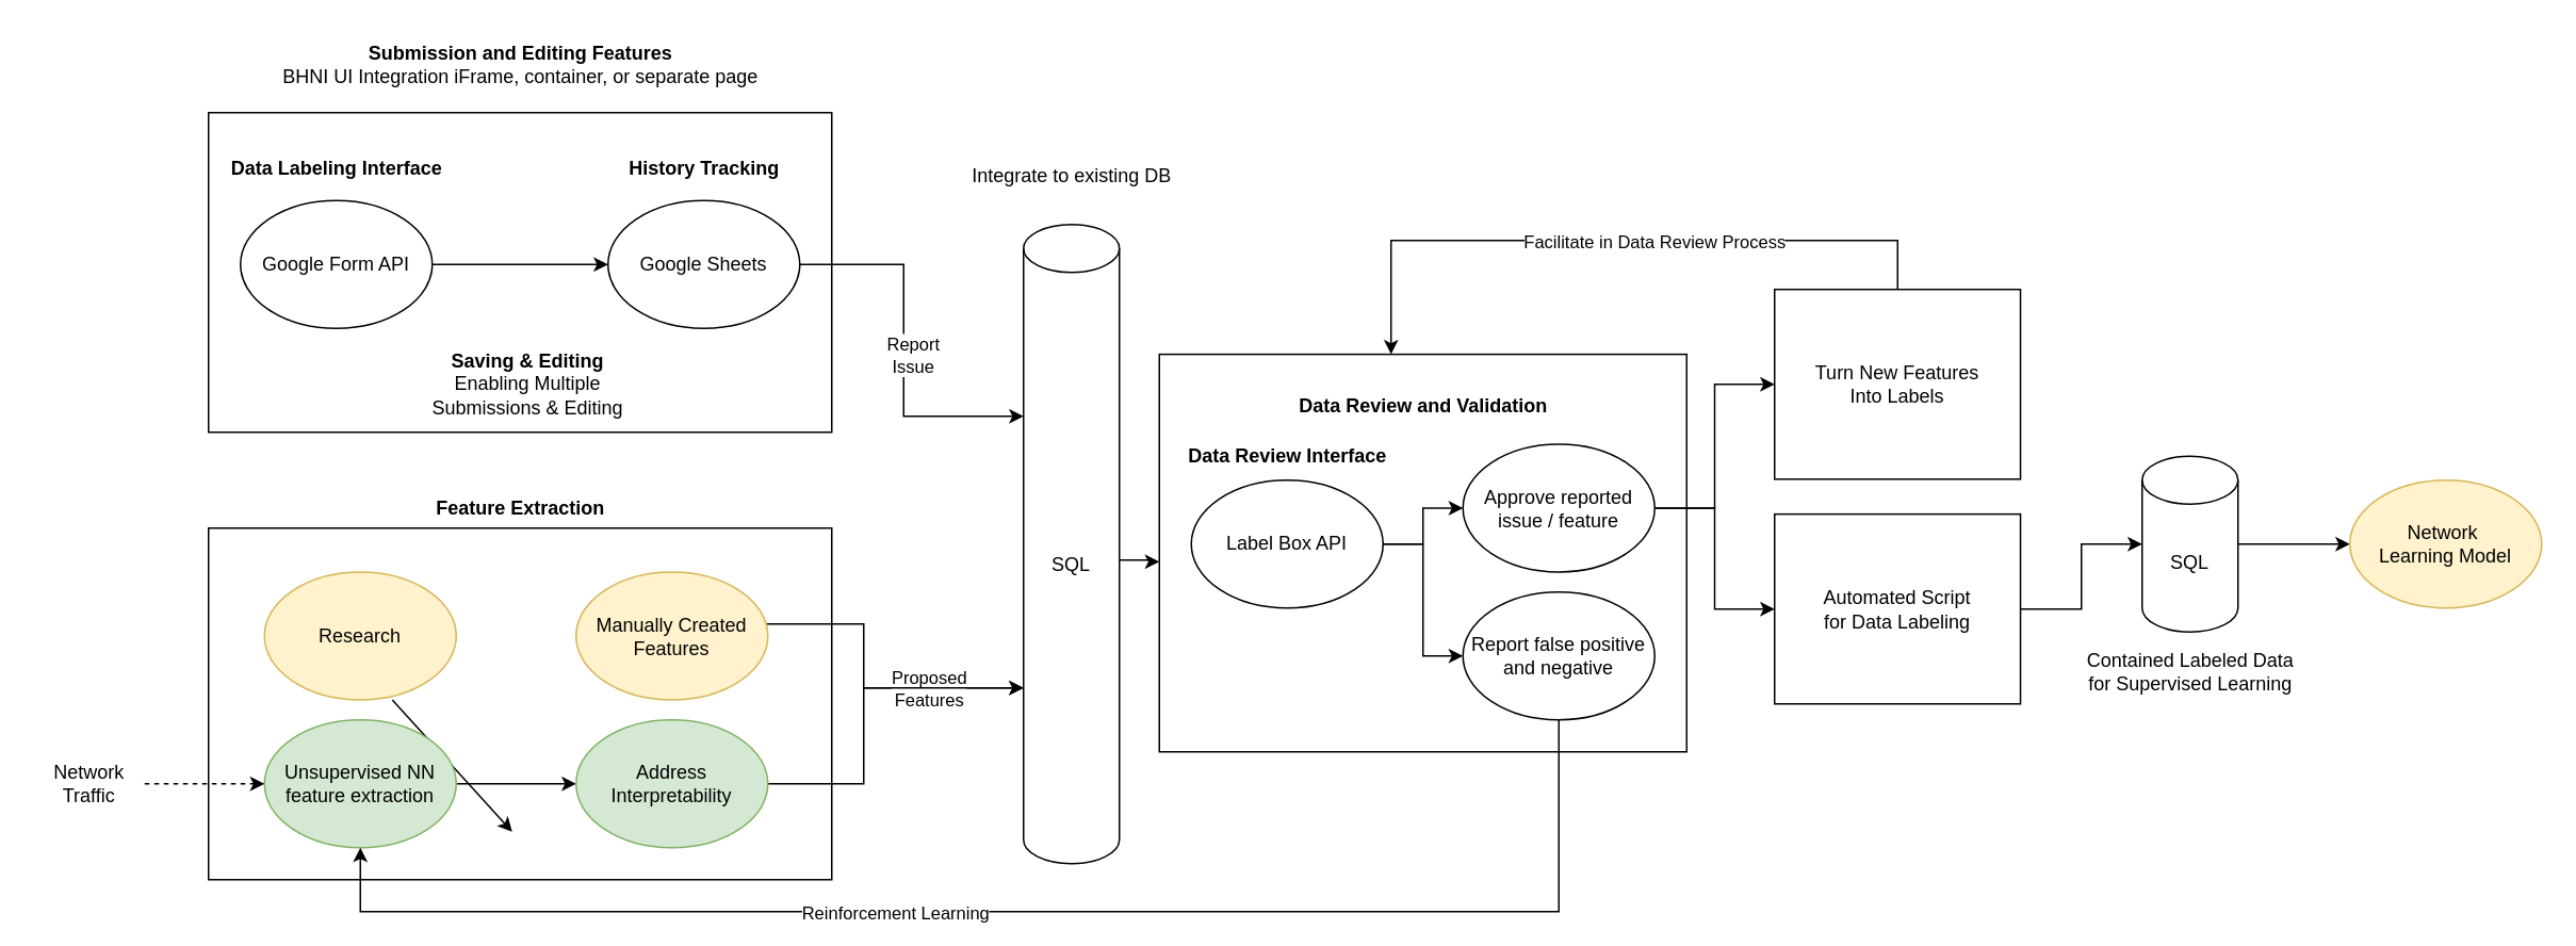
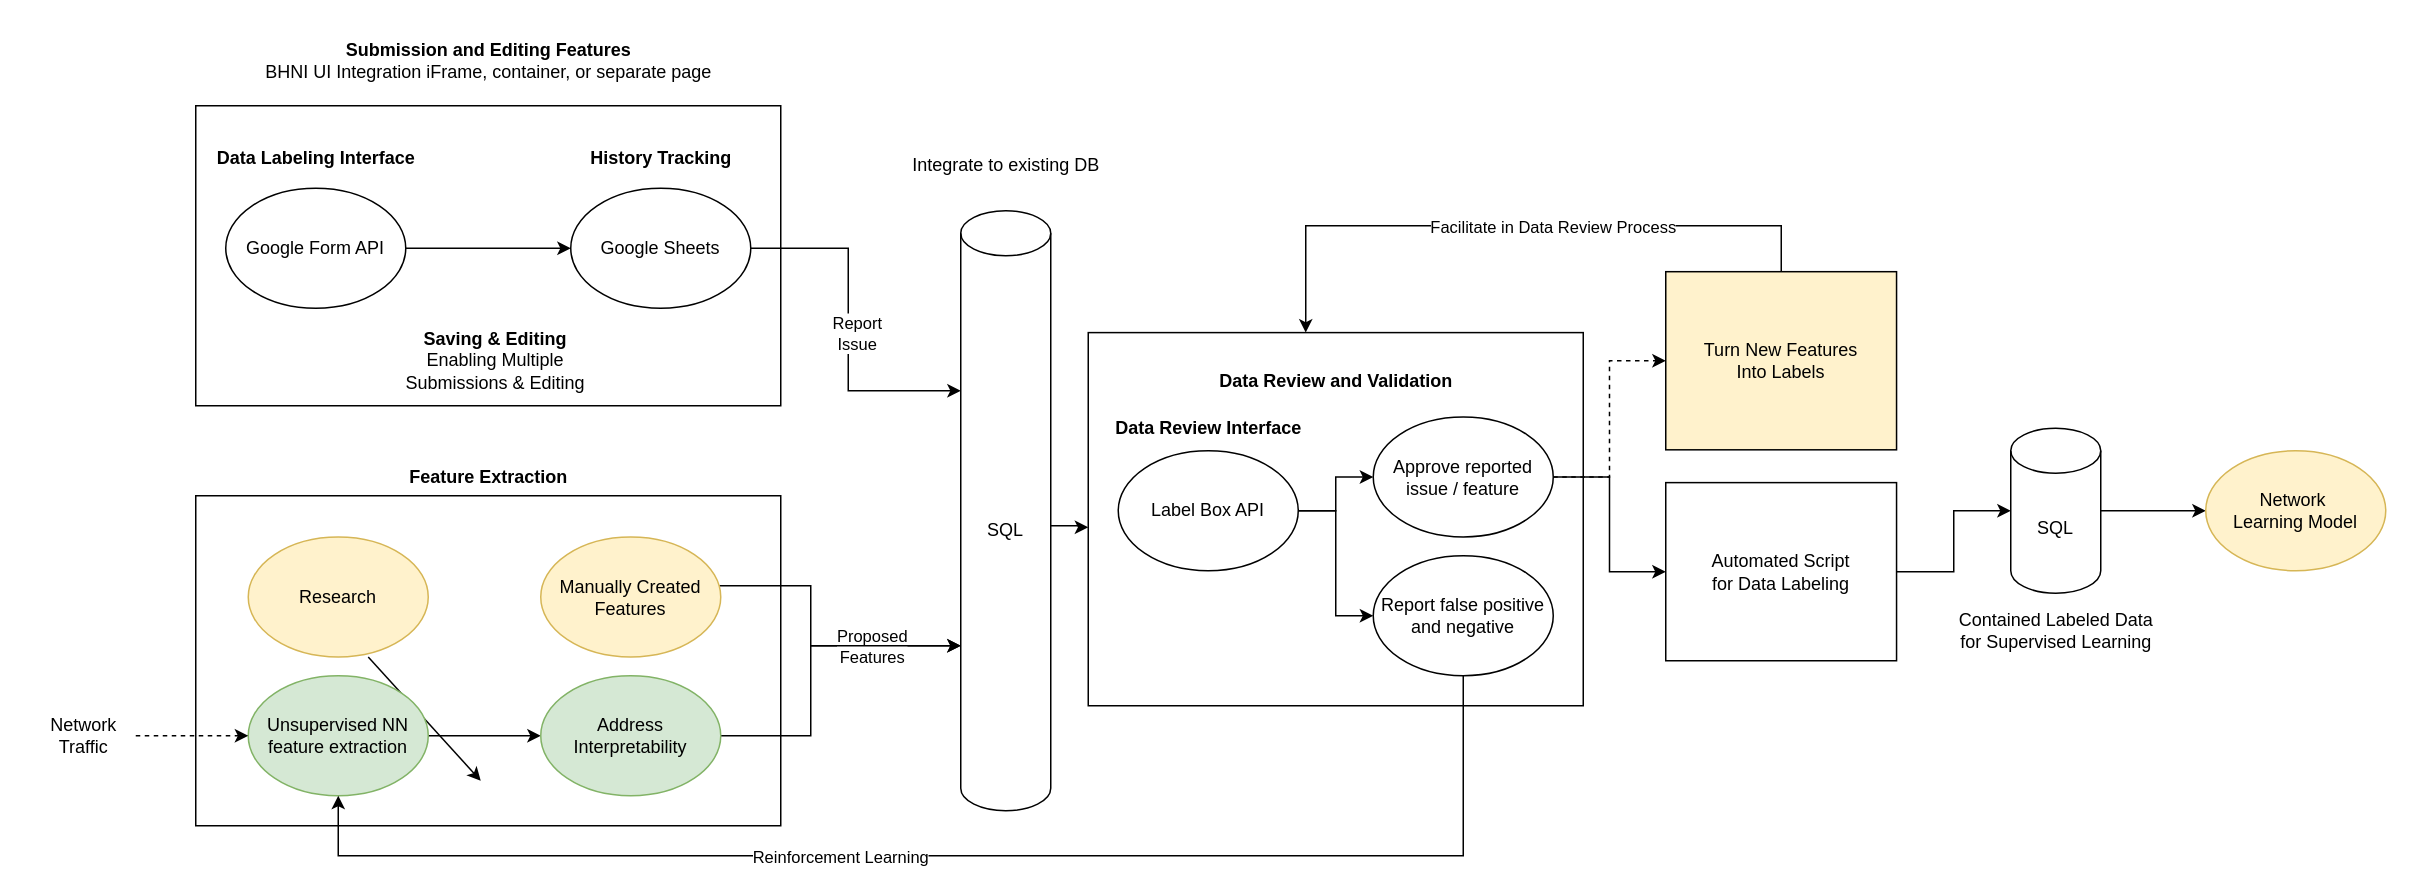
- <mxCell id="50" value="&lt;div&gt;Turn New Features&lt;br&gt;Into Labels&lt;/div&gt;" style="rounded=0;whiteSpace=wrap;html=1;" vertex="1" parent="1"><mxGeometry x="1110" y="180.63" width="153.87" height="118.75" as="geometry" /></mxCell>
+ <mxCell id="50" value="&lt;div&gt;Turn New Features&lt;br&gt;Into Labels&lt;/div&gt;" style="rounded=0;whiteSpace=wrap;html=1;fillColor=#fff2cc;" vertex="1" parent="1"><mxGeometry x="1110" y="180.63" width="153.87" height="118.75" as="geometry" /></mxCell>
- <mxCell id="34" style="edgeStyle=orthogonalEdgeStyle;rounded=0;orthogonalLoop=1;jettySize=auto;html=1;" edge="1" parent="1" source="35" target="50"><mxGeometry relative="1" as="geometry" /></mxCell>
+ <mxCell id="34" style="edgeStyle=orthogonalEdgeStyle;rounded=0;orthogonalLoop=1;jettySize=auto;html=1;dashed=1;" edge="1" parent="1" source="35" target="50"><mxGeometry relative="1" as="geometry" /></mxCell>
